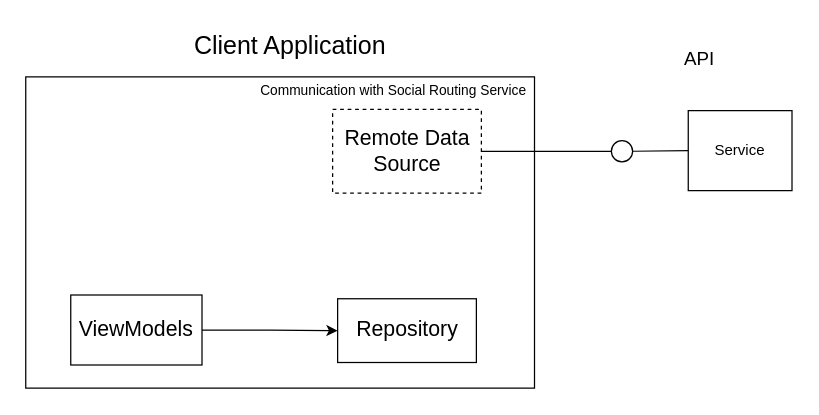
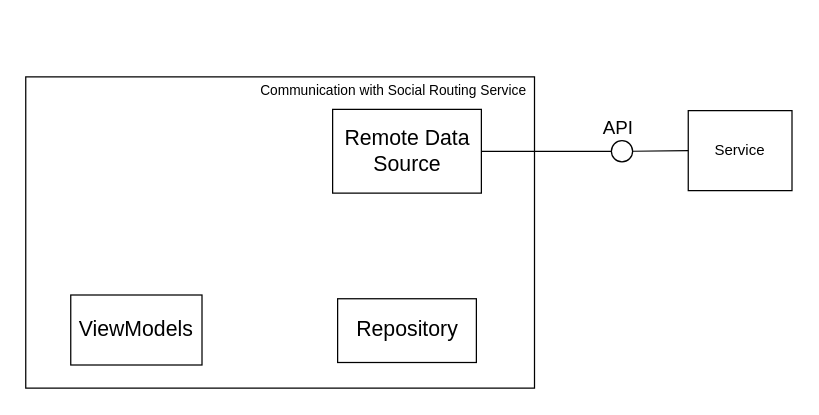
- <mxCell id="3" value="&lt;font style=&quot;font-size: 20px&quot;&gt;Client Application&lt;/font&gt;&lt;br style=&quot;font-size: 17px&quot;&gt;" style="text;html=1;resizable=0;points=[];autosize=1;align=left;verticalAlign=top;spacingTop=-4;strokeColor=none;fillColor=none;fontSize=17;" parent="1" vertex="1"><mxGeometry x="152.5" y="20.5" width="164" height="21" as="geometry" /></mxCell>
- <mxCell id="6" value="&lt;font style=&quot;font-size: 15px&quot;&gt;API&lt;/font&gt;" style="text;html=1;resizable=0;points=[];autosize=1;align=left;verticalAlign=top;spacingTop=-4;strokeWidth=1;fontSize=17;" parent="1" vertex="1"><mxGeometry x="545" y="34" width="34" height="20" as="geometry" /></mxCell>
+ <mxCell id="6" value="&lt;font style=&quot;font-size: 15px&quot;&gt;API&lt;/font&gt;" style="text;html=1;resizable=0;points=[];autosize=1;align=left;verticalAlign=top;spacingTop=-4;strokeWidth=1;fontSize=17;" parent="1" vertex="1"><mxGeometry x="480" y="89" width="34" height="20" as="geometry" /></mxCell>
- <mxCell id="11" value="Remote Data Source" style="rounded=0;whiteSpace=wrap;html=1;strokeColor=#000000;strokeWidth=1;fillColor=none;fontSize=17;dashed=1;" parent="1" vertex="1"><mxGeometry x="265.5" y="87" width="119" height="67" as="geometry" /></mxCell>
+ <mxCell id="11" value="Remote Data Source" style="rounded=0;whiteSpace=wrap;html=1;strokeColor=#000000;strokeWidth=1;fillColor=none;fontSize=17;" parent="1" vertex="1"><mxGeometry x="265.5" y="87" width="119" height="67" as="geometry" /></mxCell>
- <mxCell id="8" style="edgeStyle=orthogonalEdgeStyle;rounded=0;orthogonalLoop=1;jettySize=auto;html=1;entryX=0;entryY=0.5;entryDx=0;entryDy=0;fontSize=17;" parent="1" source="9" target="10" edge="1"><mxGeometry relative="1" as="geometry" /></mxCell>
